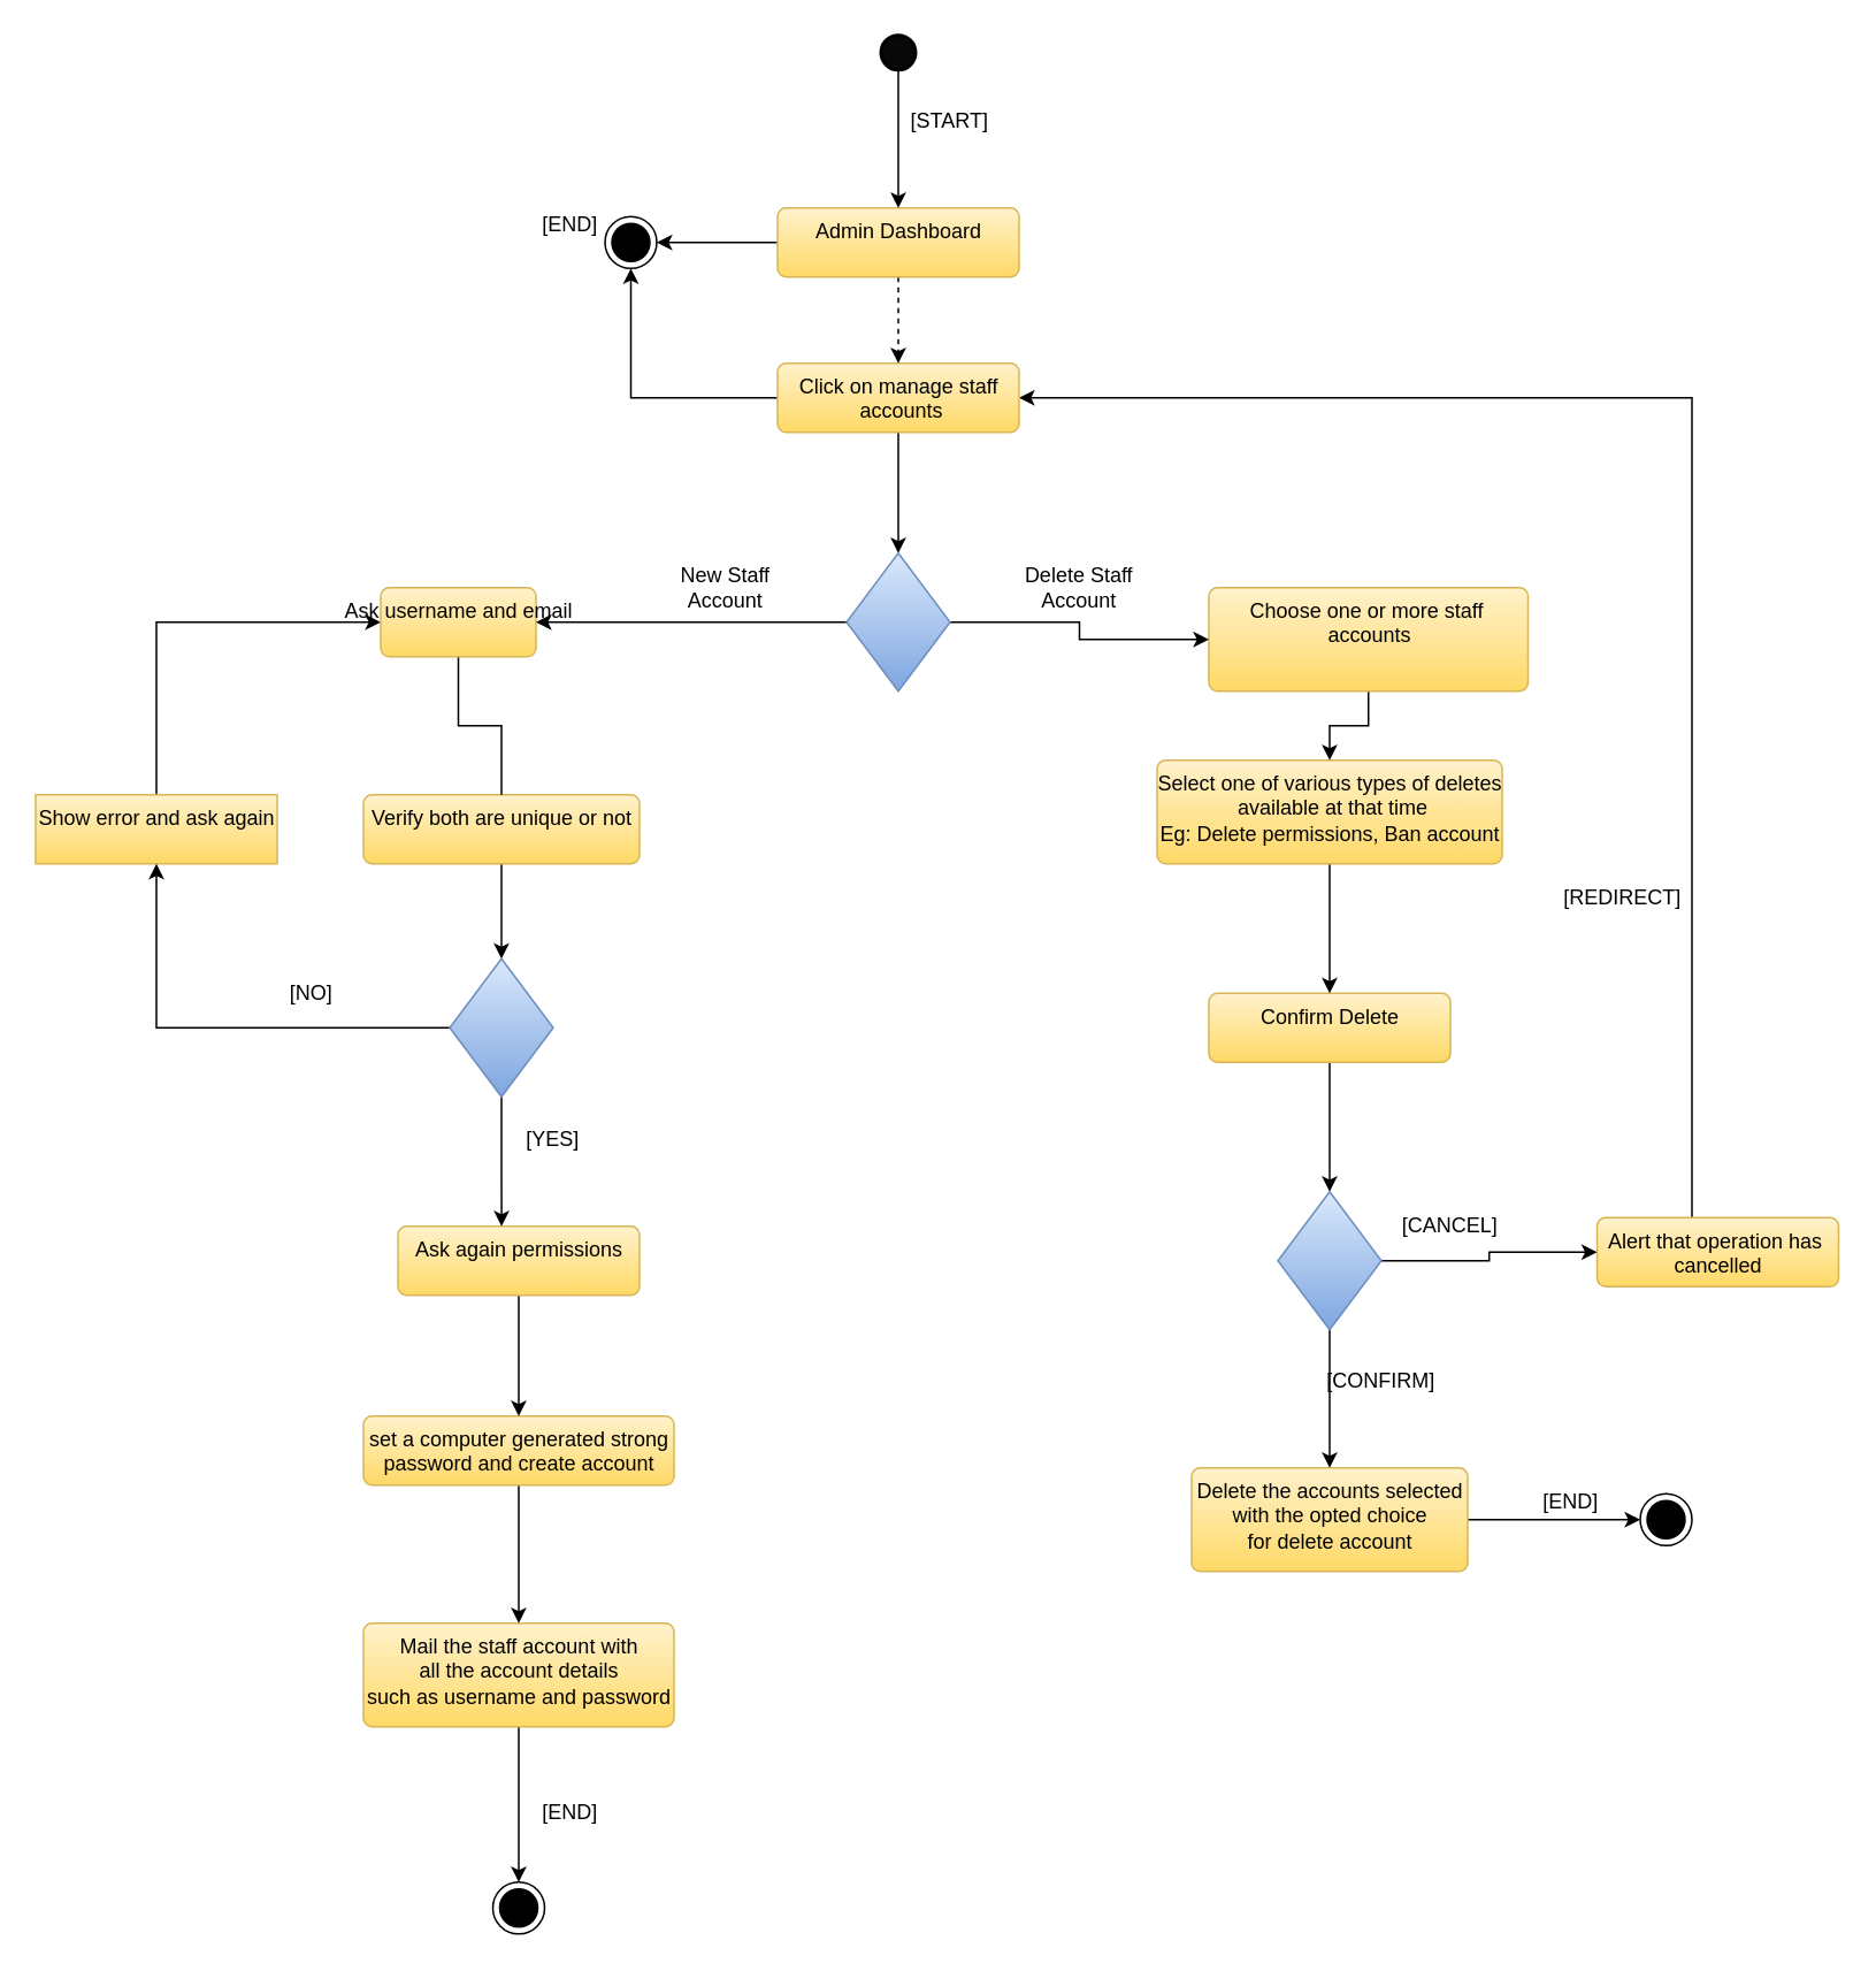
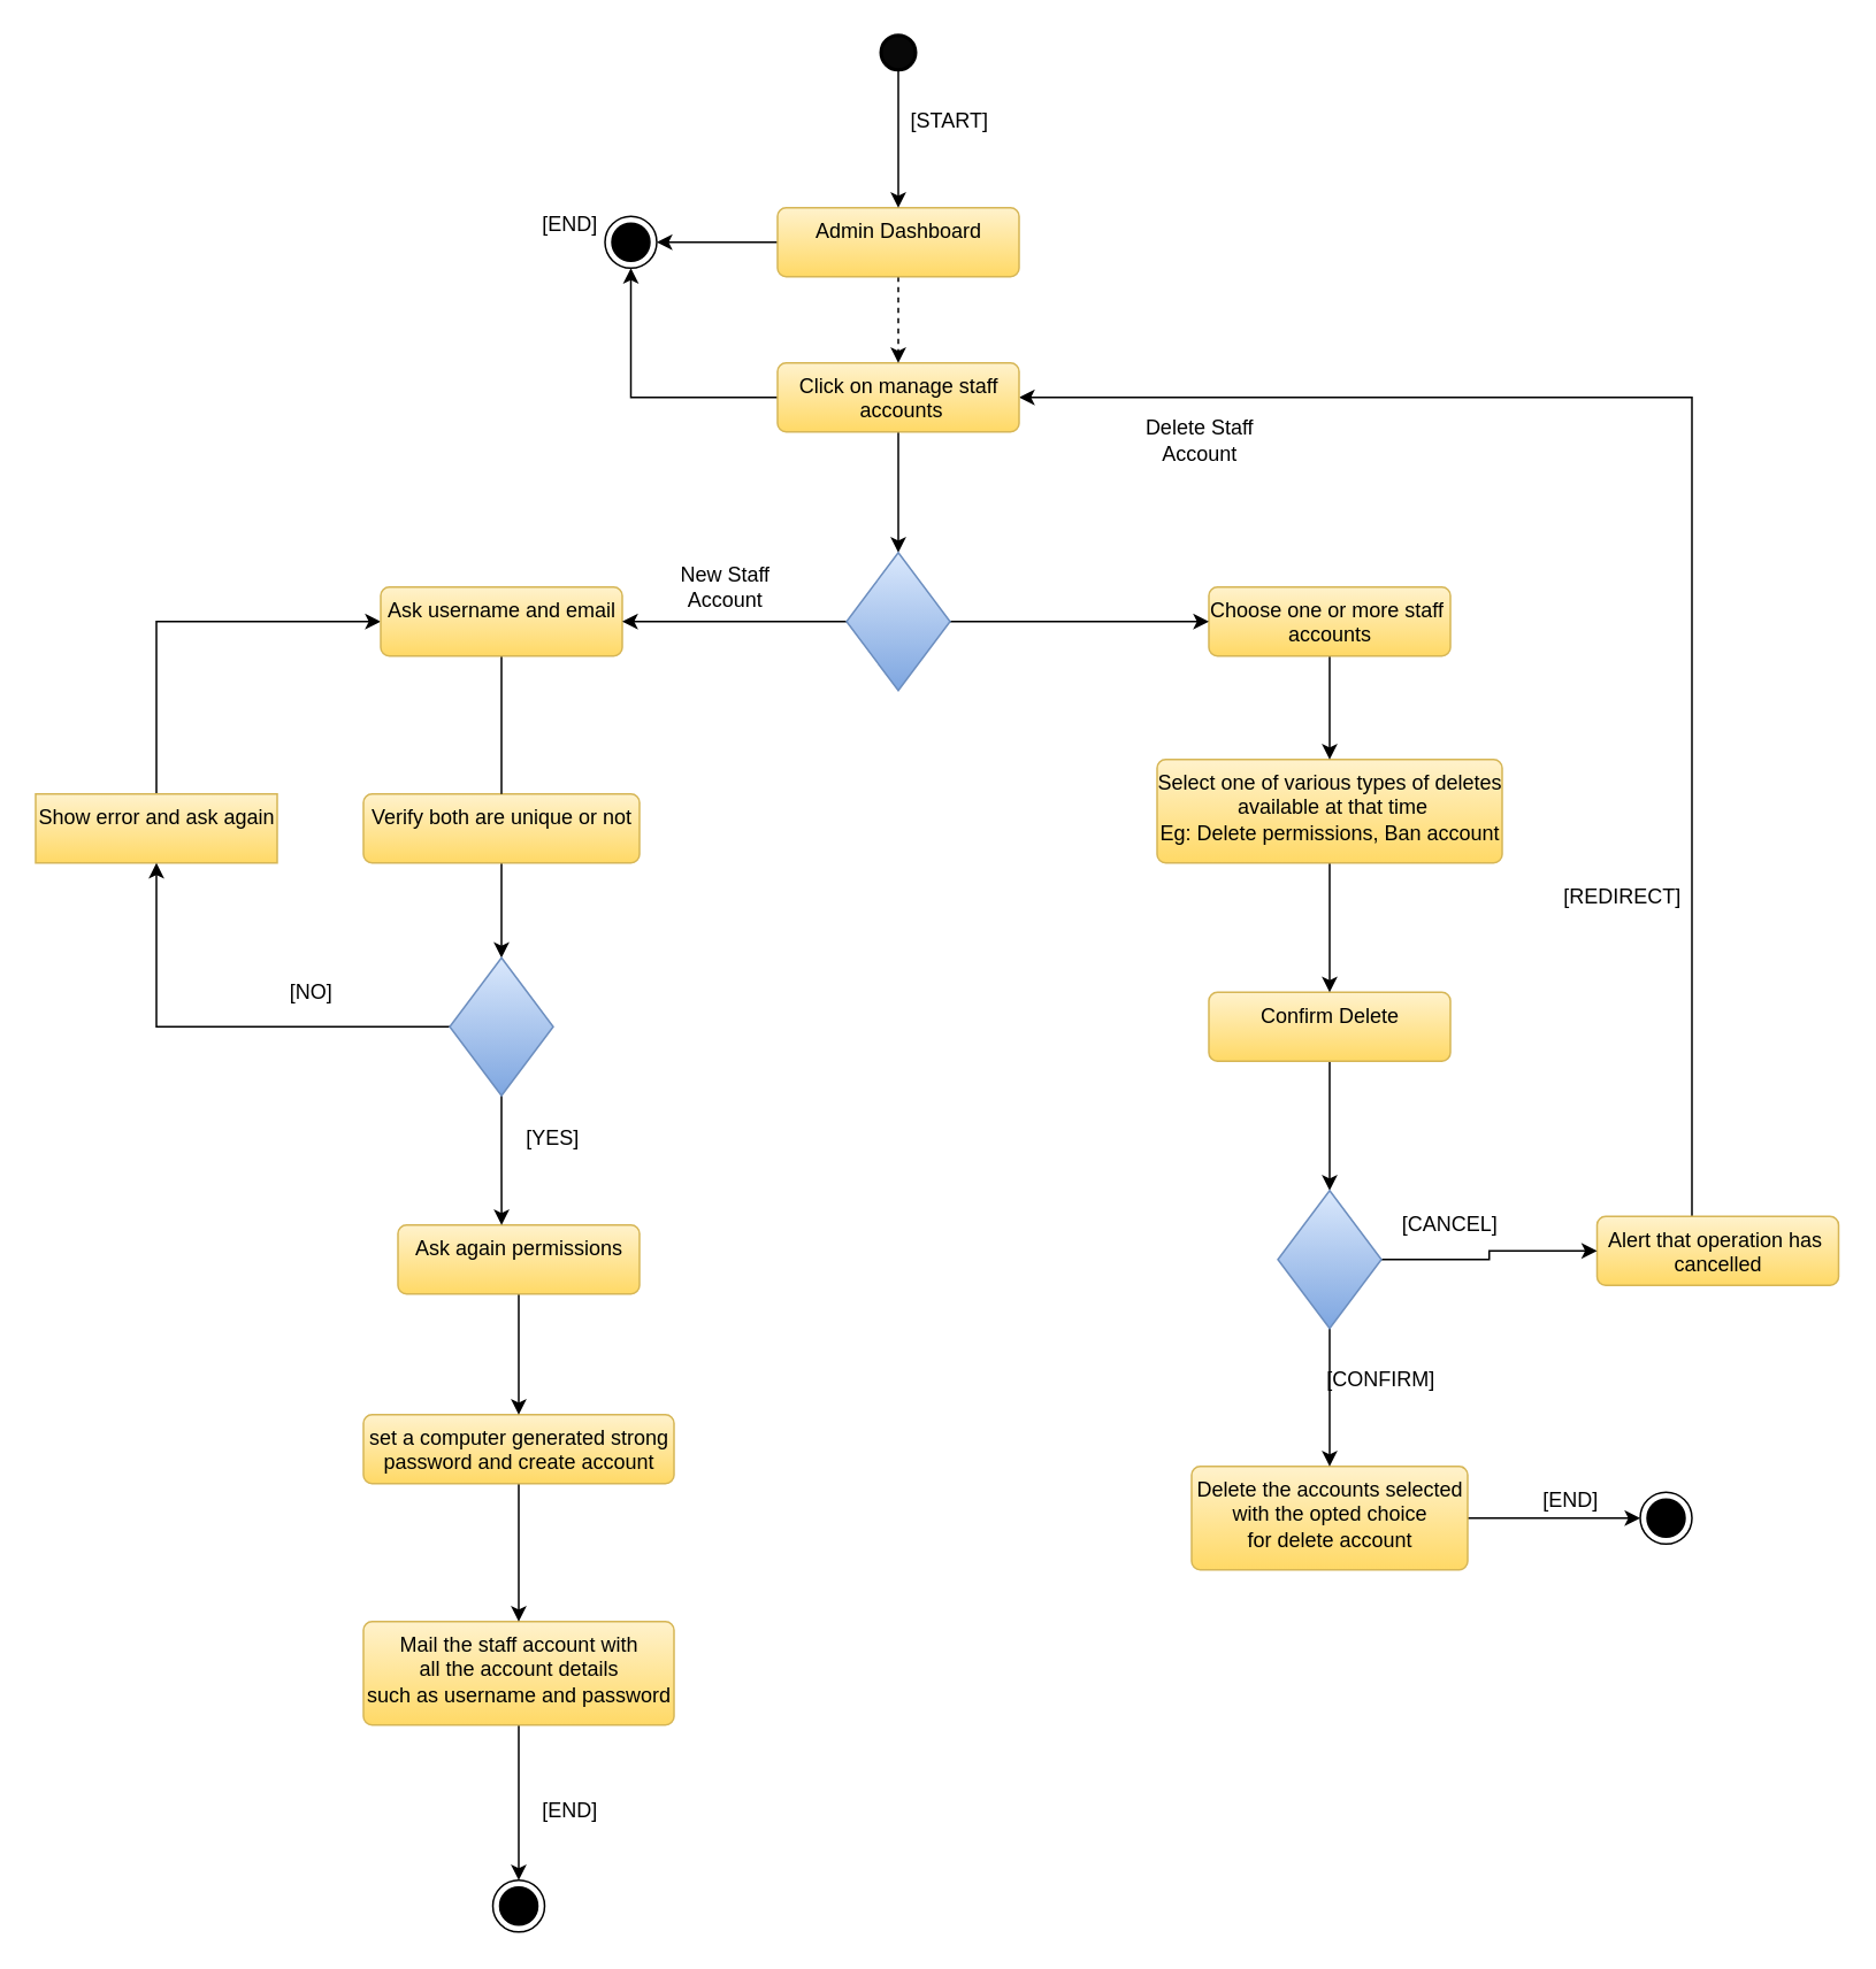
- <mxCell id="44" value="Delete Staff Account" style="text;html=1;strokeColor=none;fillColor=none;align=center;verticalAlign=middle;whiteSpace=wrap;rounded=0;" parent="1" vertex="1"><mxGeometry x="570" y="330" width="110" height="20" as="geometry" /></mxCell>
+ <mxCell id="44" value="Delete Staff Account" style="text;html=1;strokeColor=none;fillColor=none;align=center;verticalAlign=middle;whiteSpace=wrap;rounded=0;" parent="1" vertex="1"><mxGeometry x="640" y="245" width="110" height="20" as="geometry" /></mxCell>
- <mxCell id="21" value="Ask username and email" style="html=1;align=center;verticalAlign=top;rounded=1;absoluteArcSize=1;arcSize=10;dashed=0;gradientColor=#ffd966;fillColor=#fff2cc;strokeColor=#d6b656;" parent="1" vertex="1"><mxGeometry x="220" y="340" width="90" height="40" as="geometry" /></mxCell>
+ <mxCell id="21" value="Ask username and email" style="html=1;align=center;verticalAlign=top;rounded=1;absoluteArcSize=1;arcSize=10;dashed=0;gradientColor=#ffd966;fillColor=#fff2cc;strokeColor=#d6b656;" parent="1" vertex="1"><mxGeometry x="220" y="340" width="140" height="40" as="geometry" /></mxCell>
- <mxCell id="23" value="Choose one or more staff&amp;nbsp;&lt;br&gt;accounts" style="html=1;align=center;verticalAlign=top;rounded=1;absoluteArcSize=1;arcSize=10;dashed=0;gradientColor=#ffd966;fillColor=#fff2cc;strokeColor=#d6b656;" parent="1" vertex="1"><mxGeometry x="700" y="340" width="185" height="60" as="geometry" /></mxCell>
+ <mxCell id="23" value="Choose one or more staff&amp;nbsp;&lt;br&gt;accounts" style="html=1;align=center;verticalAlign=top;rounded=1;absoluteArcSize=1;arcSize=10;dashed=0;gradientColor=#ffd966;fillColor=#fff2cc;strokeColor=#d6b656;" parent="1" vertex="1"><mxGeometry x="700" y="340" width="140" height="40" as="geometry" /></mxCell>
